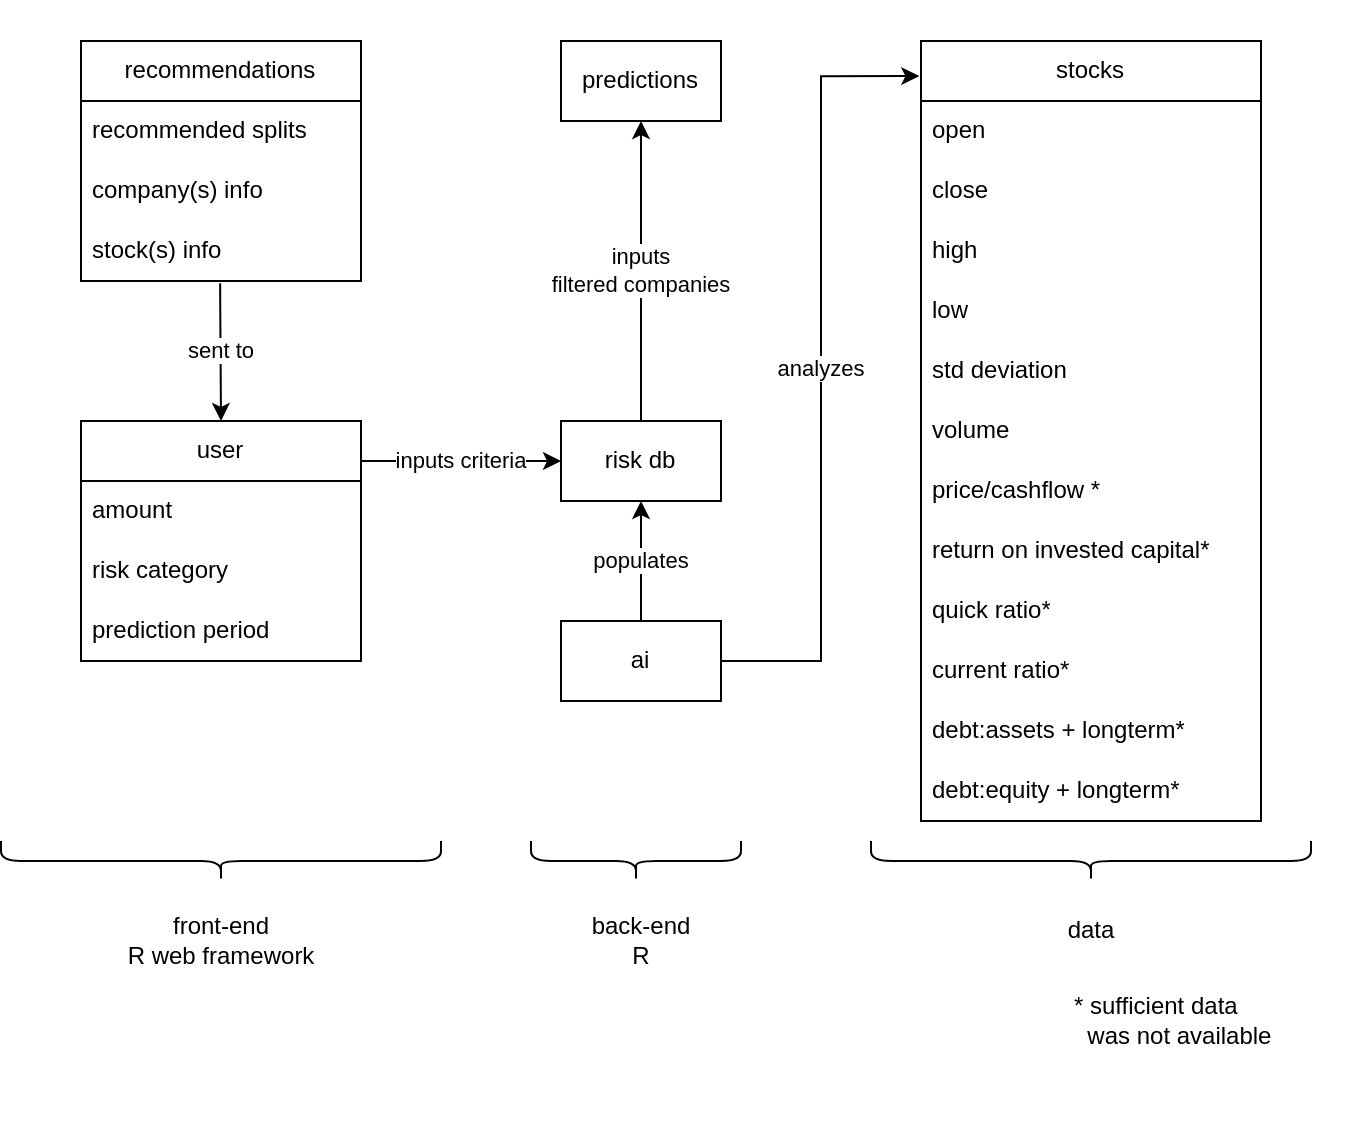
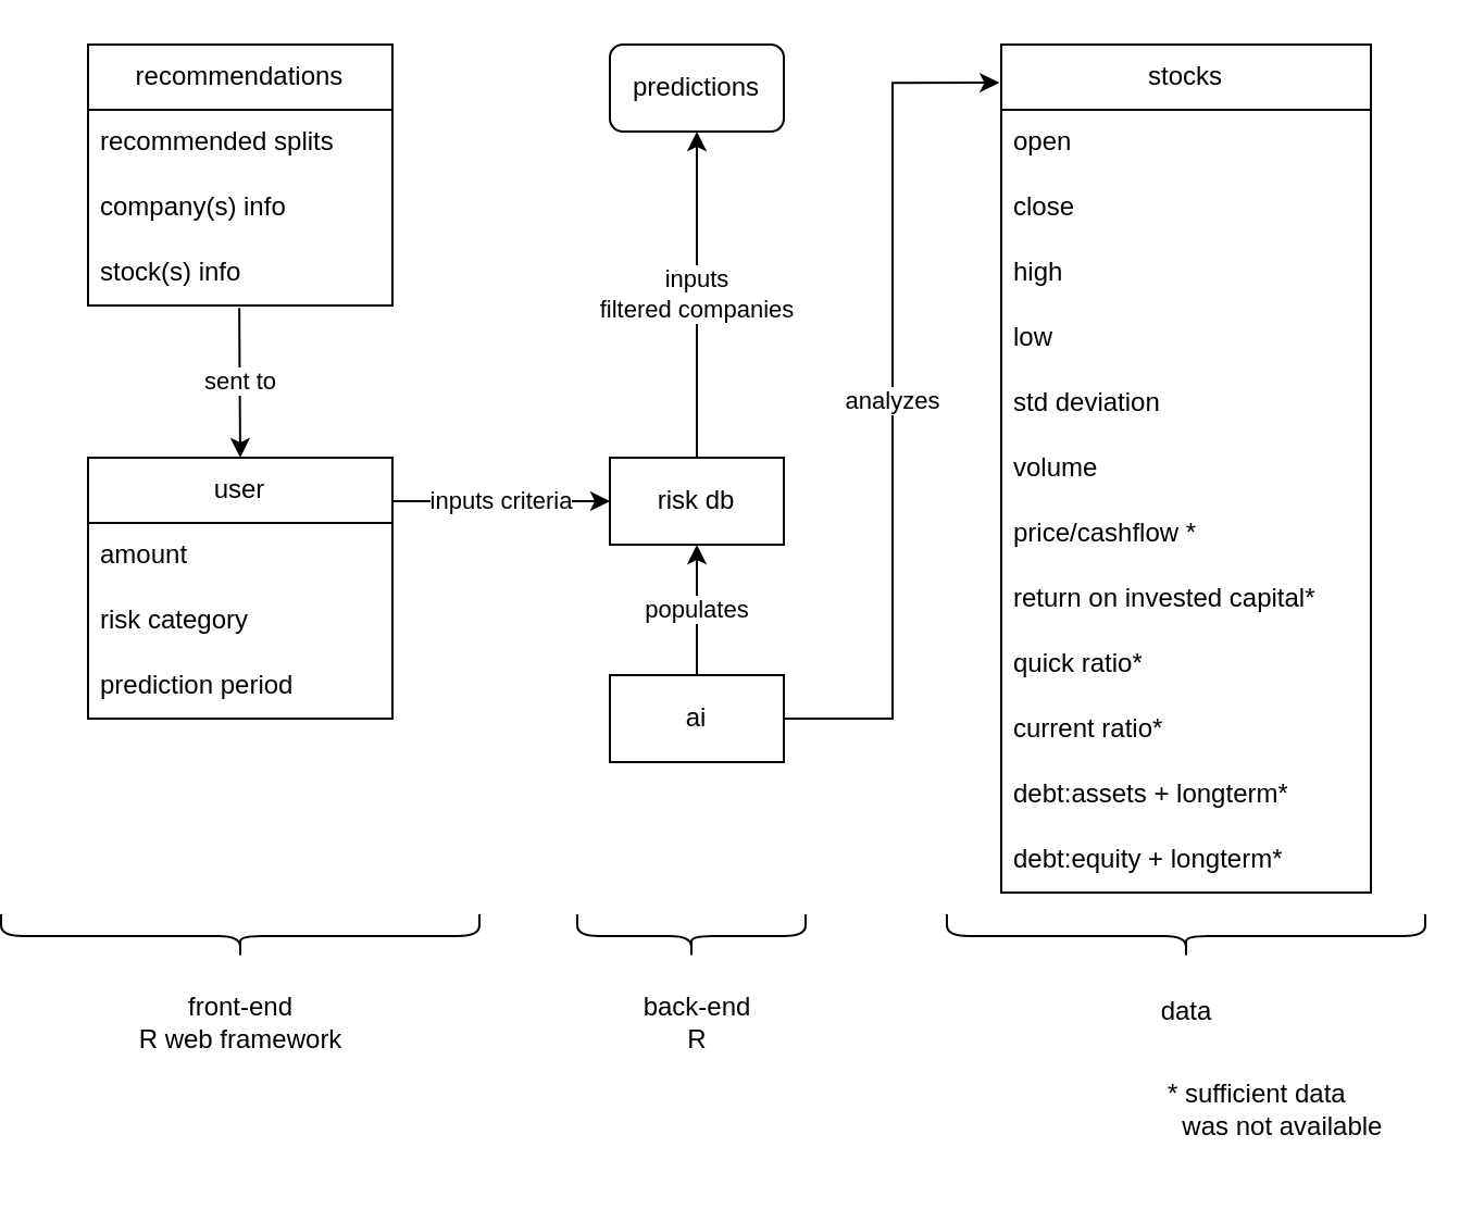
- <mxCell id="7" value="predictions" style="rounded=0;whiteSpace=wrap;html=1;" parent="1" vertex="1"><mxGeometry x="260" y="20" width="80" height="40" as="geometry" /></mxCell>
+ <mxCell id="7" value="predictions" style="whiteSpace=wrap;html=1;rounded=1;" parent="1" vertex="1"><mxGeometry x="260" y="20" width="80" height="40" as="geometry" /></mxCell>
